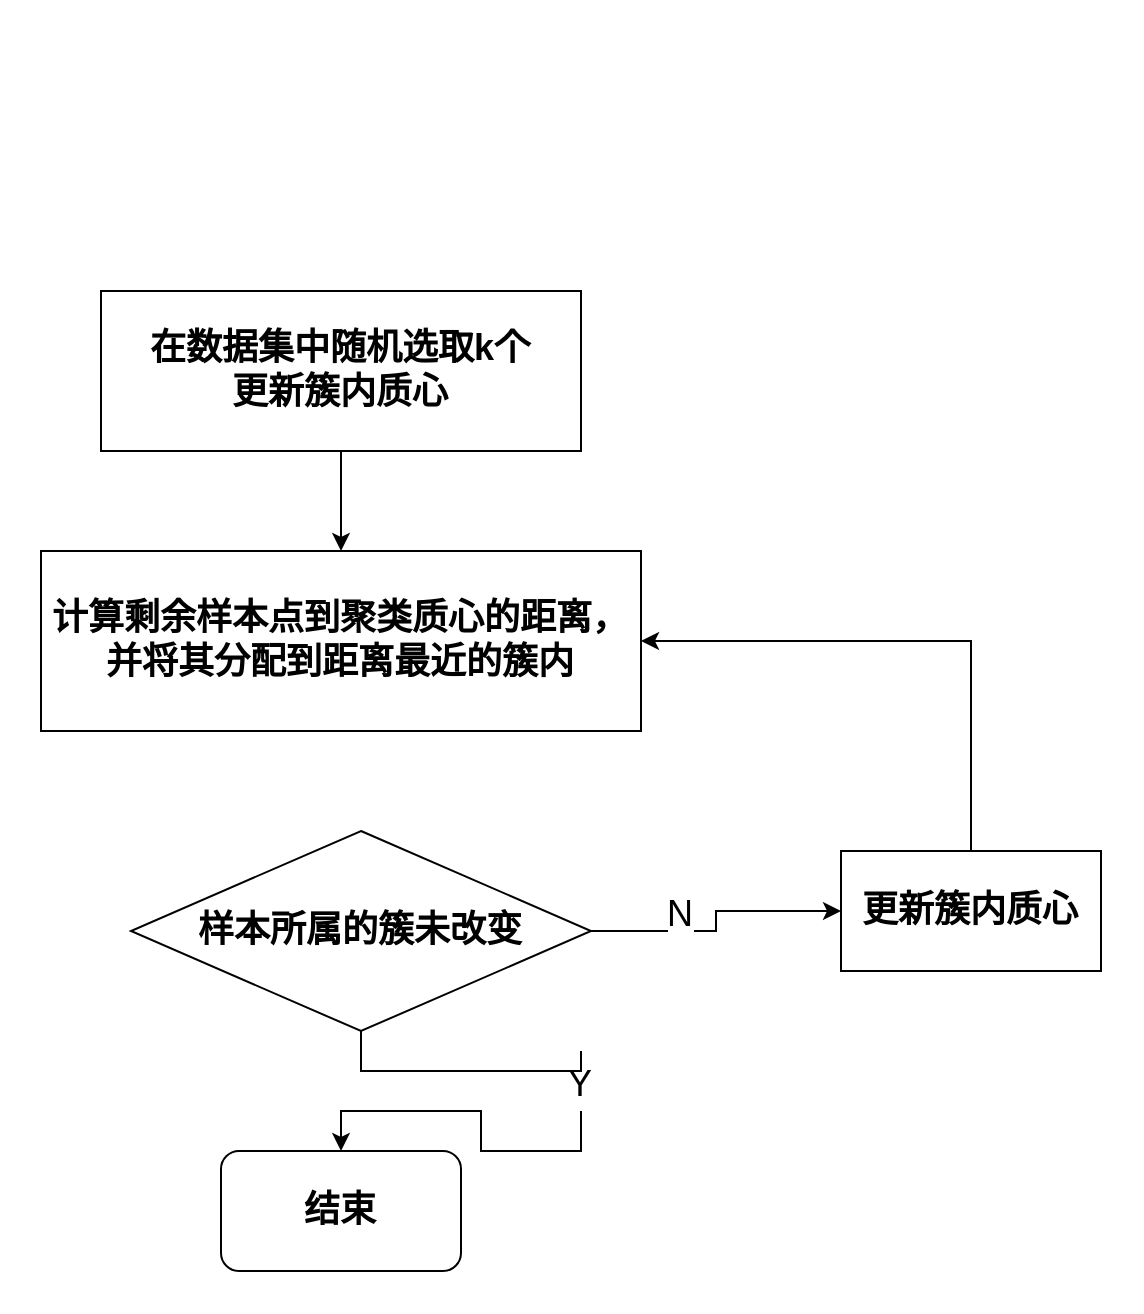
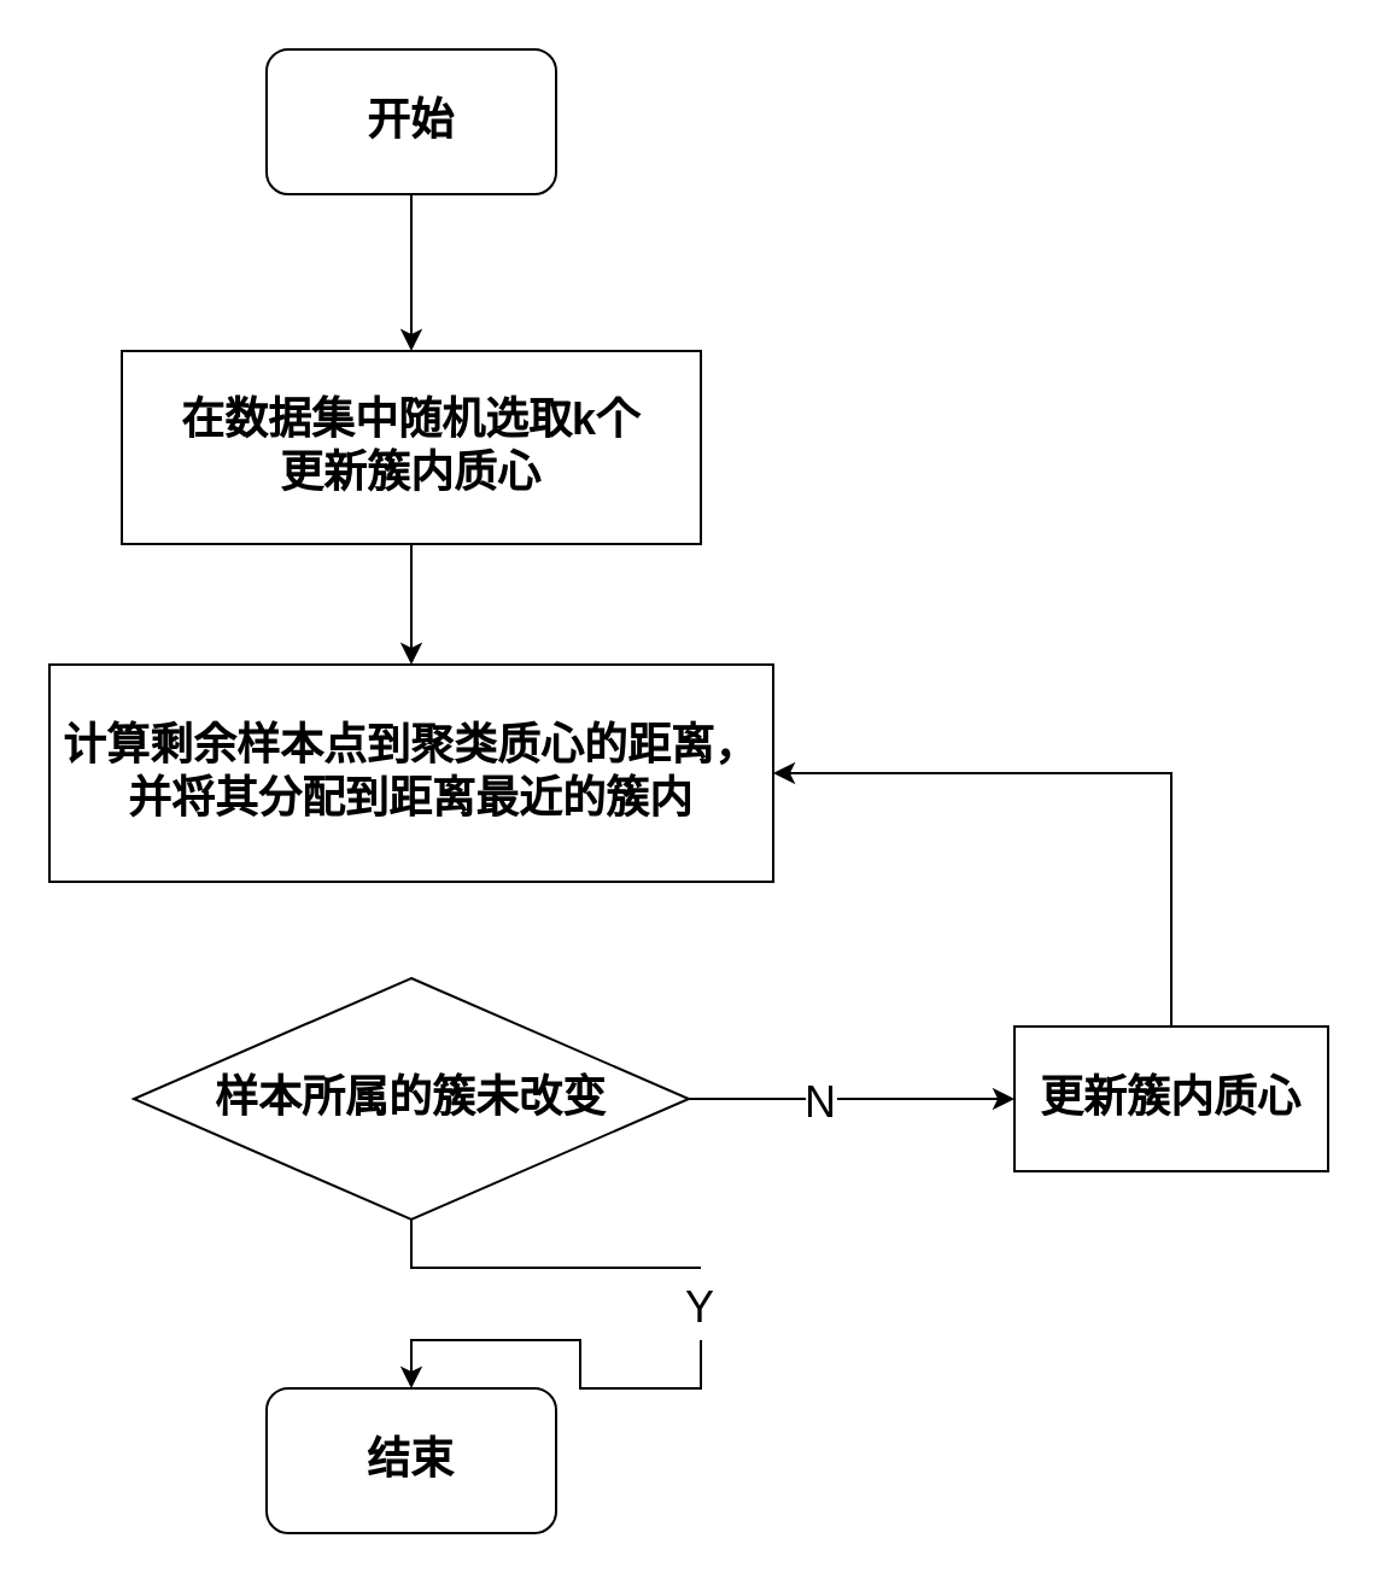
+ <mxCell id="3" value="&lt;font style=&quot;font-size: 18px&quot;&gt;&lt;b&gt;开始&lt;/b&gt;&lt;/font&gt;" style="rounded=1;whiteSpace=wrap;html=1;" vertex="1" parent="1"><mxGeometry x="110" y="20" width="120" height="60" as="geometry" /></mxCell>
+ <mxCell id="2" style="edgeStyle=orthogonalEdgeStyle;rounded=0;orthogonalLoop=1;jettySize=auto;html=1;exitX=0.5;exitY=1;exitDx=0;exitDy=0;entryX=0.5;entryY=0;entryDx=0;entryDy=0;" edge="1" parent="1" source="3" target="6"><mxGeometry relative="1" as="geometry" /></mxCell>
- <mxCell id="9" value="&lt;font style=&quot;font-size: 18px&quot;&gt;&lt;b&gt;样本所属的簇未改变&lt;/b&gt;&lt;/font&gt;" style="rhombus;whiteSpace=wrap;html=1;" vertex="1" parent="1"><mxGeometry x="65" y="415" width="230" height="100" as="geometry" /></mxCell>
+ <mxCell id="9" value="&lt;font style=&quot;font-size: 18px&quot;&gt;&lt;b&gt;样本所属的簇未改变&lt;/b&gt;&lt;/font&gt;" style="rhombus;whiteSpace=wrap;html=1;" vertex="1" parent="1"><mxGeometry x="55" y="405" width="230" height="100" as="geometry" /></mxCell>
